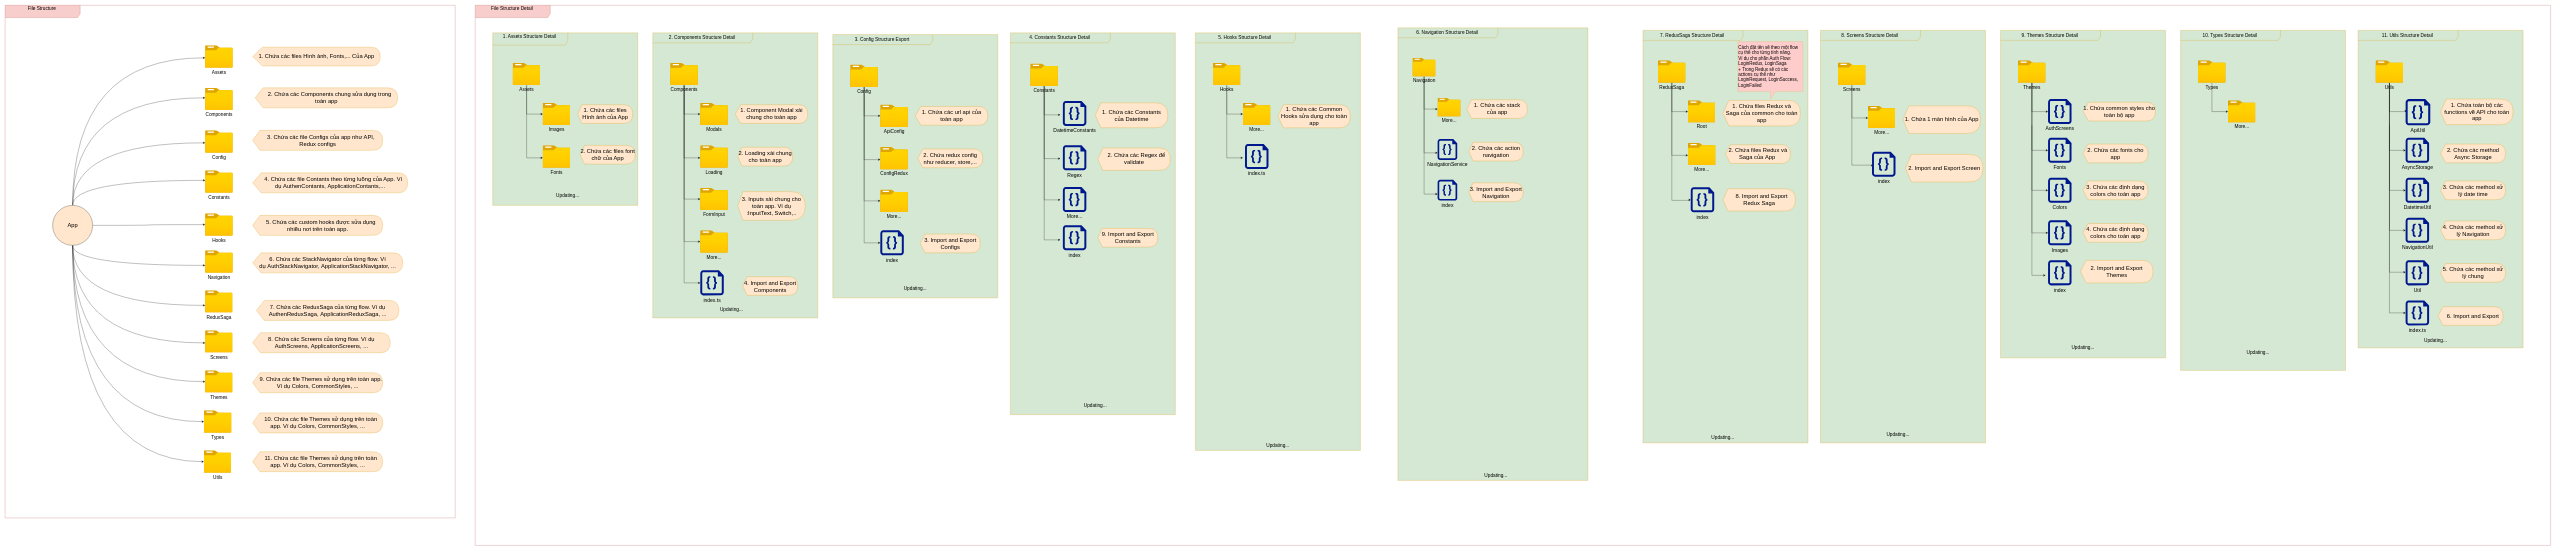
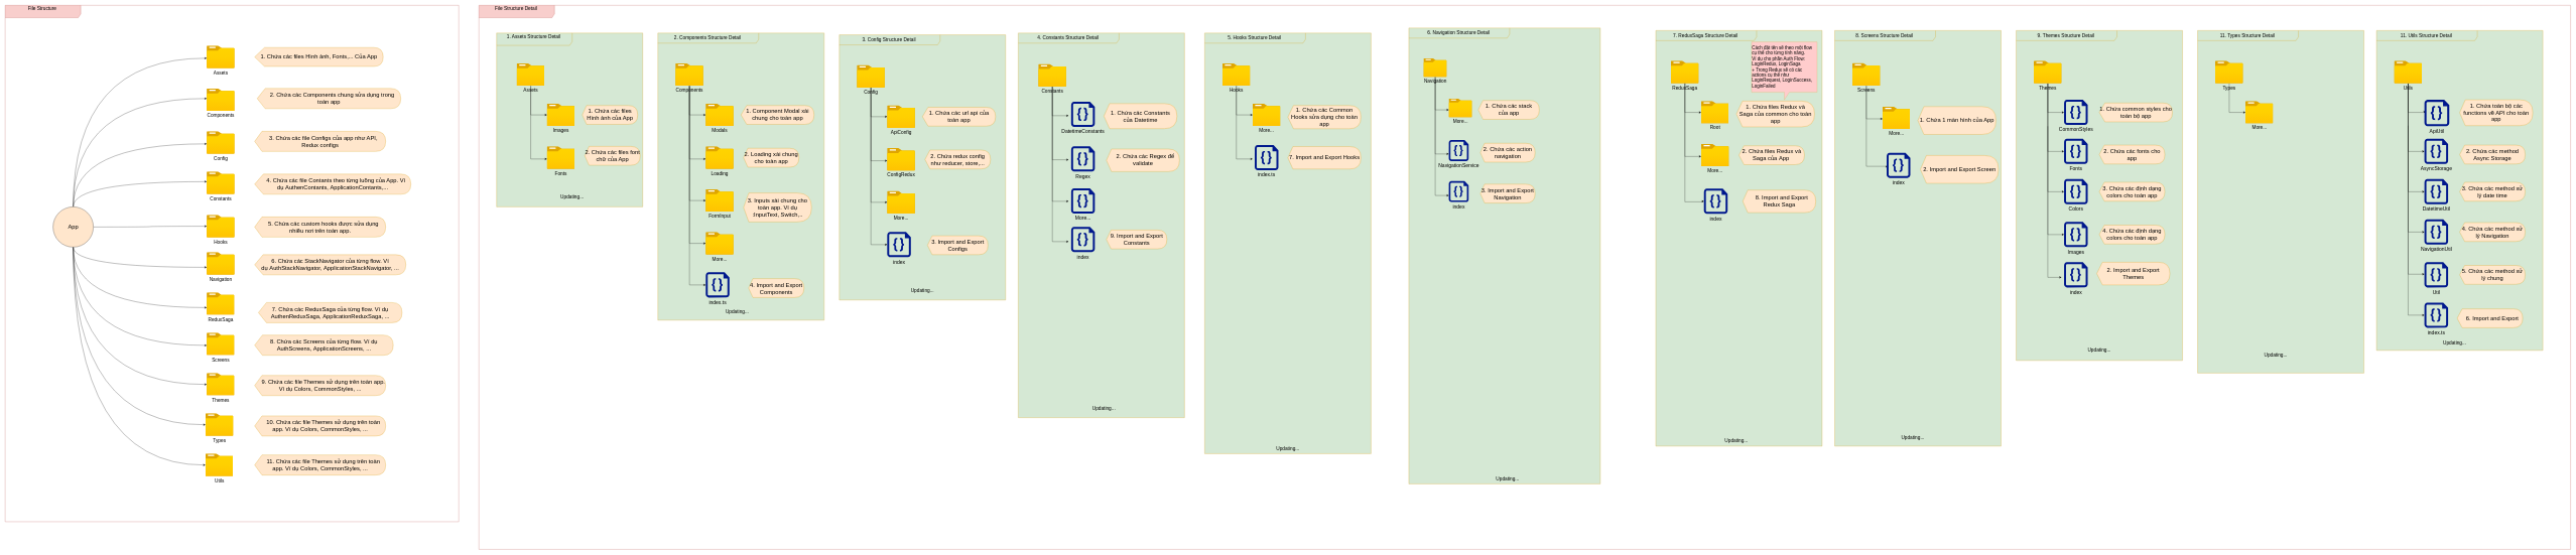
- <mxCell id="81" value="&lt;font style=&quot;font-size: 19px&quot;&gt;10. Types Structure Detail&amp;nbsp;&lt;br&gt;&lt;/font&gt;" style="shape=umlFrame;whiteSpace=wrap;html=1;rounded=1;width=400;height=40;strokeColor=#d79b00;swimlaneFillColor=#D5E8D4;movable=1;resizable=1;rotatable=1;deletable=1;editable=1;connectable=1;fillColor=none;" parent="80" vertex="1"><mxGeometry width="660" height="1360" as="geometry" /></mxCell>
+ <mxCell id="81" value="&lt;font style=&quot;font-size: 19px&quot;&gt;11. Types Structure Detail&amp;nbsp;&lt;br&gt;&lt;/font&gt;" style="shape=umlFrame;whiteSpace=wrap;html=1;rounded=1;width=400;height=40;strokeColor=#d79b00;swimlaneFillColor=#D5E8D4;movable=1;resizable=1;rotatable=1;deletable=1;editable=1;connectable=1;fillColor=none;" parent="80" vertex="1"><mxGeometry width="660" height="1360" as="geometry" /></mxCell>
- <mxCell id="115" value="&lt;font style=&quot;font-size: 19px&quot;&gt;3. Config Structure Export&amp;nbsp;&lt;br&gt;&lt;/font&gt;" style="shape=umlFrame;whiteSpace=wrap;html=1;rounded=1;width=400;height=40;strokeColor=#d79b00;swimlaneFillColor=#D5E8D4;movable=1;resizable=1;rotatable=1;deletable=1;editable=1;connectable=1;fillColor=none;" parent="1" vertex="1"><mxGeometry x="3330" y="137" width="660" height="1053" as="geometry" /></mxCell>
+ <mxCell id="115" value="&lt;font style=&quot;font-size: 19px&quot;&gt;3. Config Structure Detail&amp;nbsp;&lt;br&gt;&lt;/font&gt;" style="shape=umlFrame;whiteSpace=wrap;html=1;rounded=1;width=400;height=40;strokeColor=#d79b00;swimlaneFillColor=#D5E8D4;movable=1;resizable=1;rotatable=1;deletable=1;editable=1;connectable=1;fillColor=none;" parent="1" vertex="1"><mxGeometry x="3330" y="137" width="660" height="1053" as="geometry" /></mxCell>
- <mxCell id="70" value="&lt;font style=&quot;font-size: 20px&quot;&gt;AuthScreens&lt;br&gt;&lt;br&gt;&lt;/font&gt;" style="aspect=fixed;pointerEvents=1;shadow=0;dashed=0;html=1;strokeColor=none;labelPosition=center;verticalLabelPosition=bottom;verticalAlign=top;align=center;fillColor=#00188D;shape=mxgraph.azure.code_file;labelBackgroundColor=none;" parent="61" vertex="1"><mxGeometry x="190" y="275" width="94" height="100" as="geometry" /></mxCell>
+ <mxCell id="70" value="&lt;font style=&quot;font-size: 20px&quot;&gt;CommonStyles&lt;br&gt;&lt;br&gt;&lt;/font&gt;" style="aspect=fixed;pointerEvents=1;shadow=0;dashed=0;html=1;strokeColor=none;labelPosition=center;verticalLabelPosition=bottom;verticalAlign=top;align=center;fillColor=#00188D;shape=mxgraph.azure.code_file;labelBackgroundColor=none;" parent="61" vertex="1"><mxGeometry x="190" y="275" width="94" height="100" as="geometry" /></mxCell>
+ <mxCell id="156" value="&lt;span style=&quot;font-size: 23px&quot;&gt;7. Import and Export Hooks&lt;/span&gt;" style="shape=display;whiteSpace=wrap;html=1;size=0.069;fillColor=#ffe6cc;strokeColor=#d79b00;" parent="1" vertex="1"><mxGeometry x="5110" y="580.5" width="290" height="89.5" as="geometry" /></mxCell>
- <mxCell id="157" value="&lt;span style=&quot;font-size: 23px&quot;&gt;&amp;nbsp; &amp;nbsp;8. Import and Export Redux Saga&lt;/span&gt;" style="shape=display;whiteSpace=wrap;html=1;size=0.069;fillColor=#ffe6cc;strokeColor=#d79b00;" parent="1" vertex="1"><mxGeometry x="6890" y="753.5" width="290" height="89.5" as="geometry" /></mxCell>
+ <mxCell id="157" value="&lt;span style=&quot;font-size: 23px&quot;&gt;&amp;nbsp; &amp;nbsp;8. Import and Export Redux Saga&lt;/span&gt;" style="shape=display;whiteSpace=wrap;html=1;size=0.069;fillColor=#ffe6cc;strokeColor=#d79b00;" parent="1" vertex="1"><mxGeometry x="6915" y="753.5" width="290" height="89.5" as="geometry" /></mxCell>
